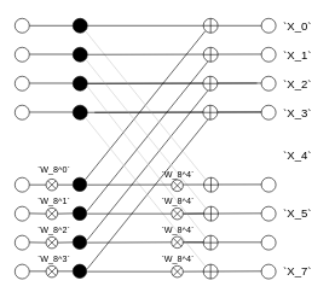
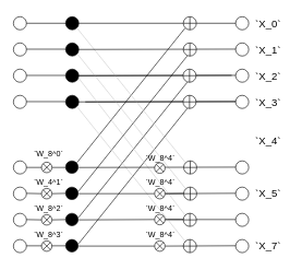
- <mxCell id="53" value="`W_8^1`" style="text;html=1;align=center;verticalAlign=middle;whiteSpace=wrap;rounded=0;fontSize=12;" parent="1" vertex="1"><mxGeometry x="44" y="263" width="60" height="30" as="geometry" /></mxCell>
+ <mxCell id="53" value="`W_4^1`" style="text;html=1;align=center;verticalAlign=middle;whiteSpace=wrap;rounded=0;fontSize=12;" parent="1" vertex="1"><mxGeometry x="44" y="263" width="60" height="30" as="geometry" /></mxCell>
